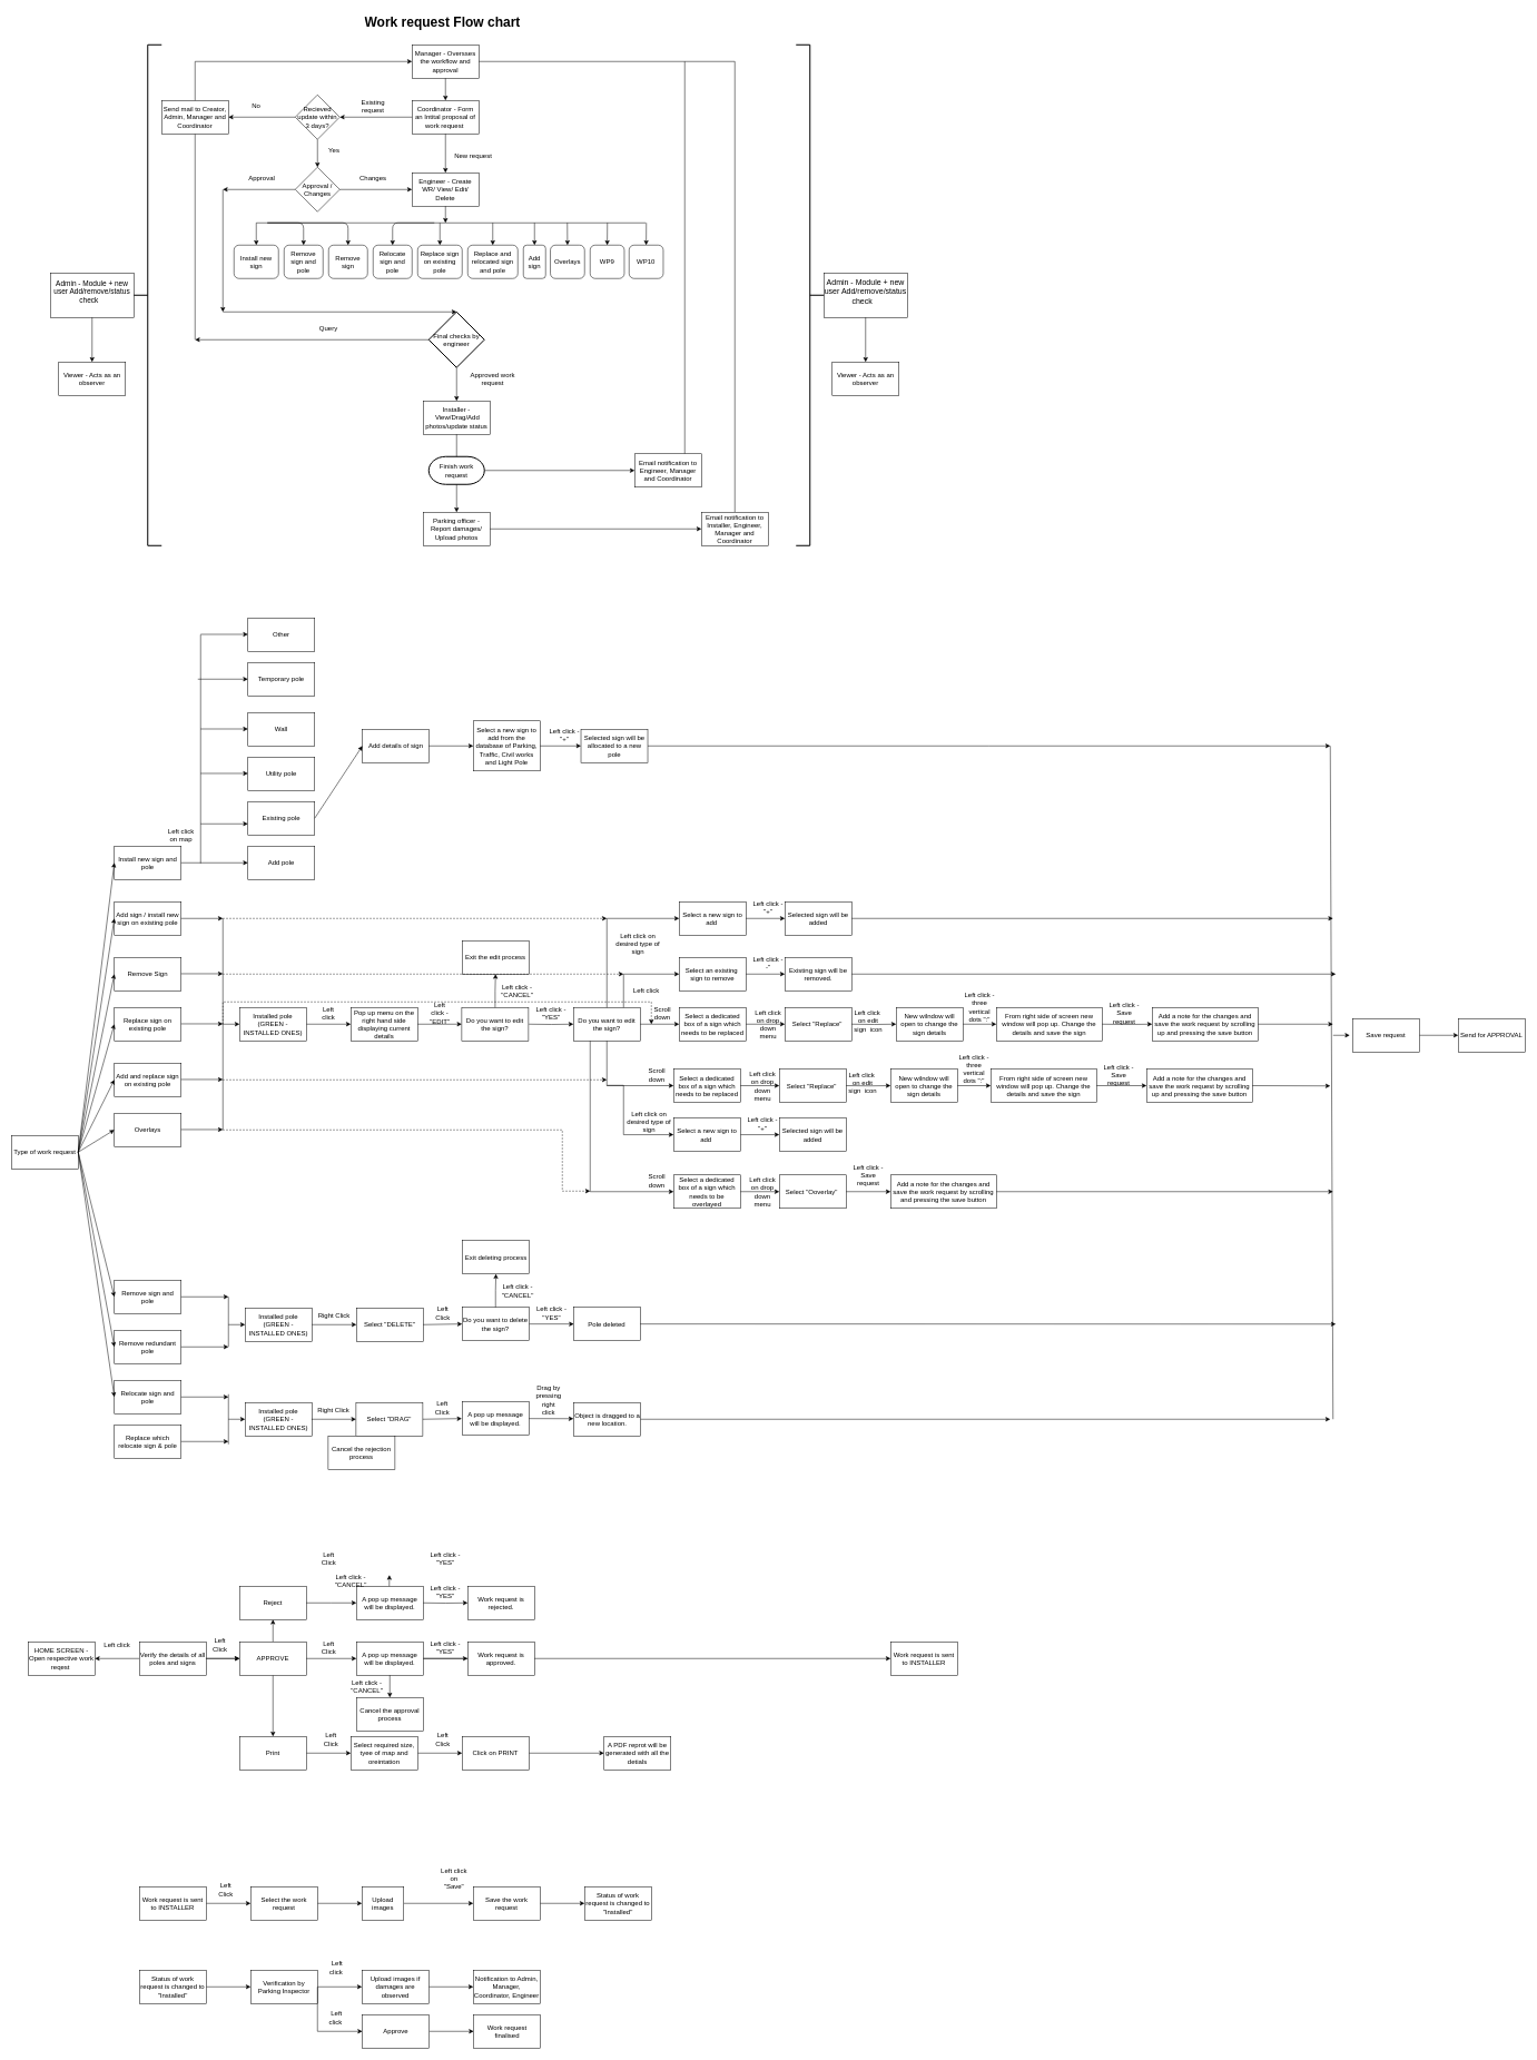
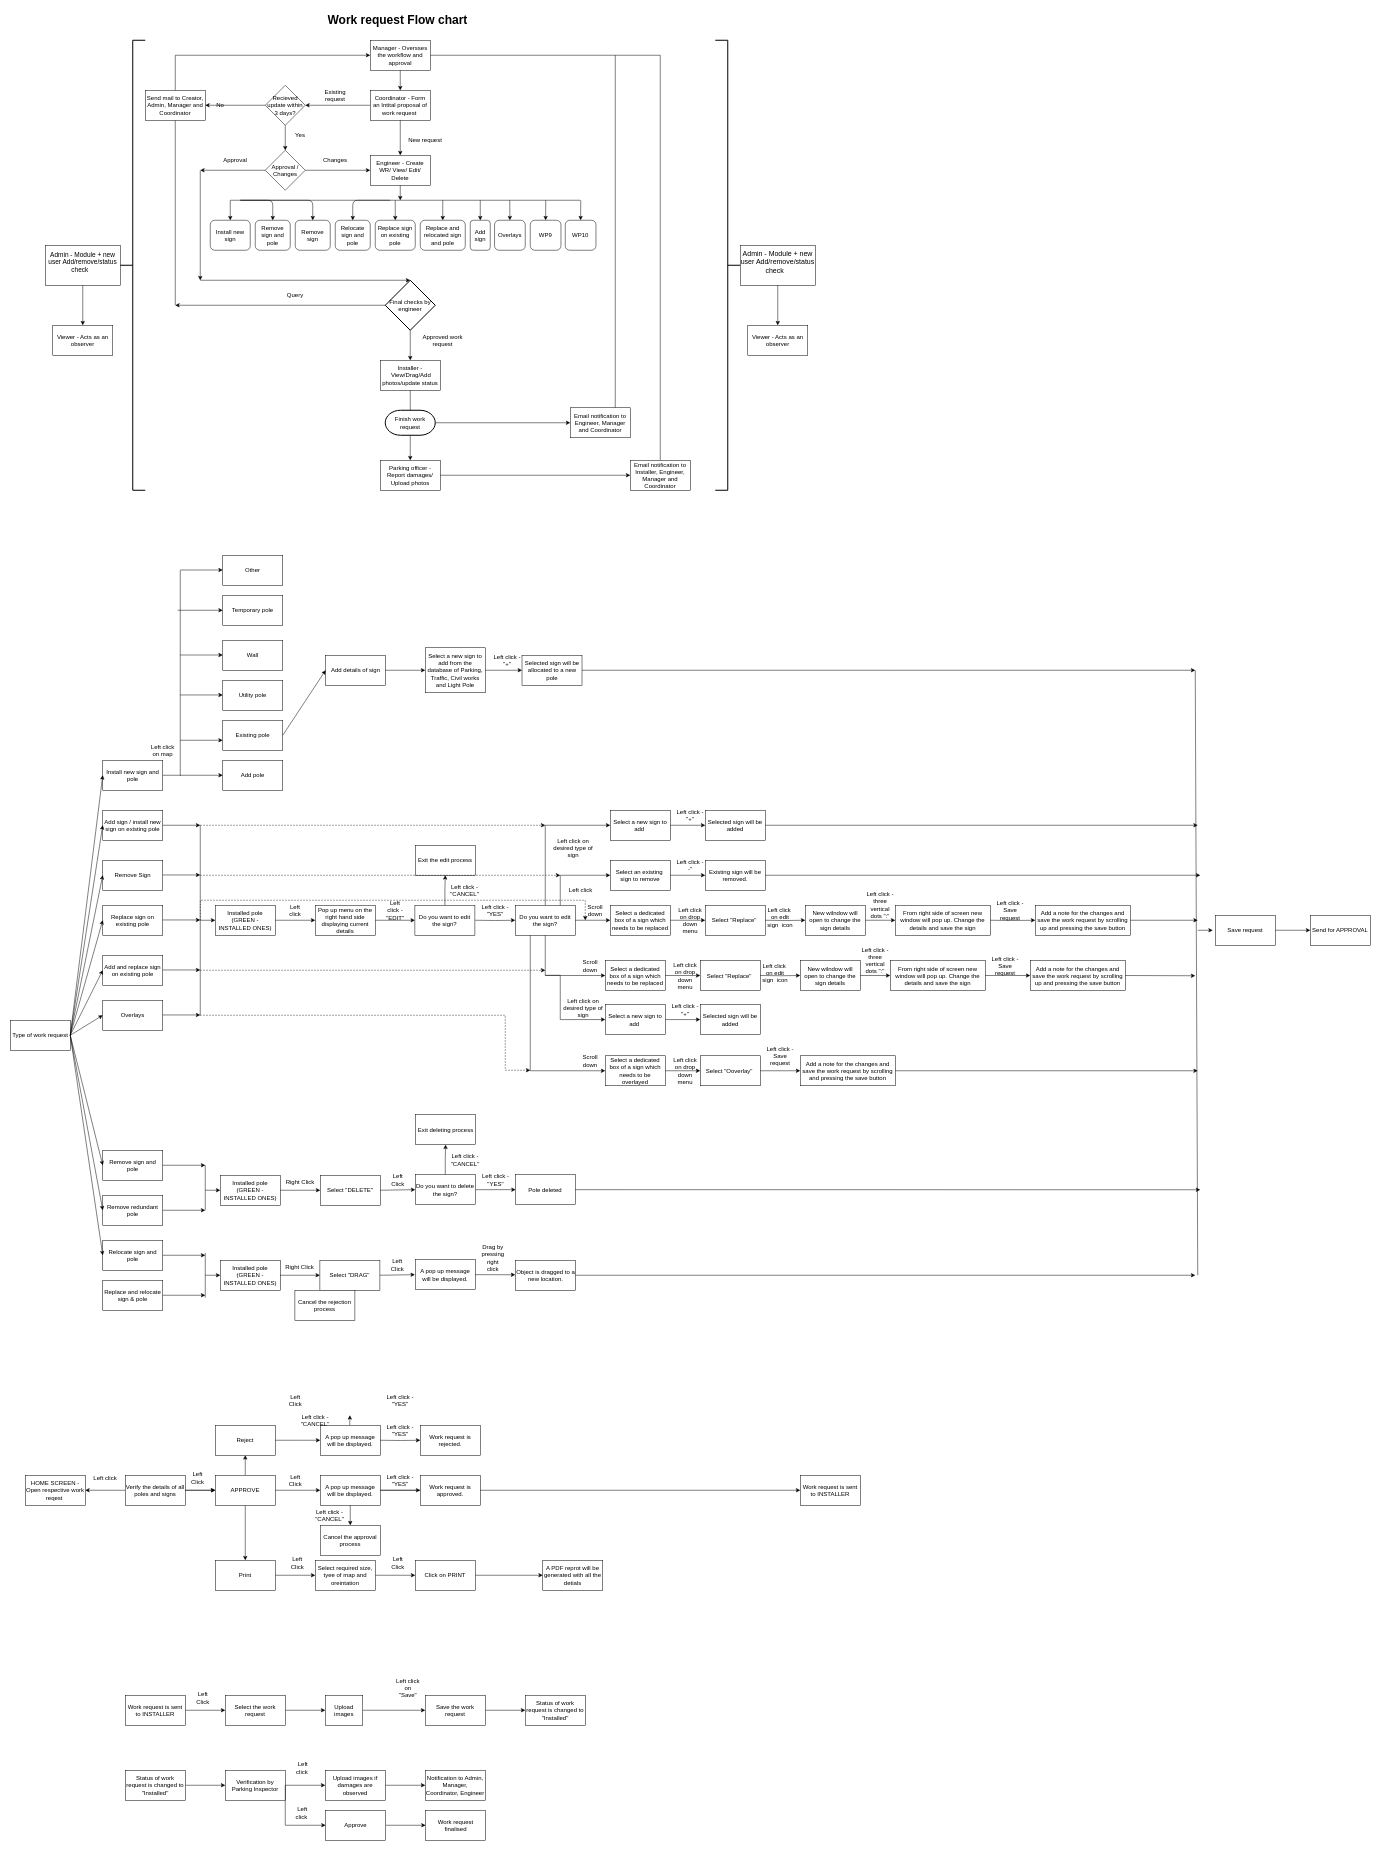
- <mxCell id="46" value="No" style="text;html=1;strokeColor=none;fillColor=none;align=center;verticalAlign=middle;whiteSpace=wrap;rounded=0;" parent="1" vertex="1"><mxGeometry x="440" y="180" width="40" height="20" as="geometry" /></mxCell>
+ <mxCell id="46" value="No" style="text;html=1;strokeColor=none;fillColor=none;align=center;verticalAlign=middle;whiteSpace=wrap;rounded=0;" parent="1" vertex="1"><mxGeometry x="420" y="200" width="40" height="20" as="geometry" /></mxCell>
- <mxCell id="82" value="Replace which relocate sign &amp;amp; pole" style="rounded=0;whiteSpace=wrap;html=1;" parent="1" vertex="1"><mxGeometry x="205" y="2560" width="120" height="60" as="geometry" /></mxCell>
+ <mxCell id="82" value="Replace and relocate sign &amp;amp; pole" style="rounded=0;whiteSpace=wrap;html=1;" parent="1" vertex="1"><mxGeometry x="205" y="2560" width="120" height="60" as="geometry" /></mxCell>
